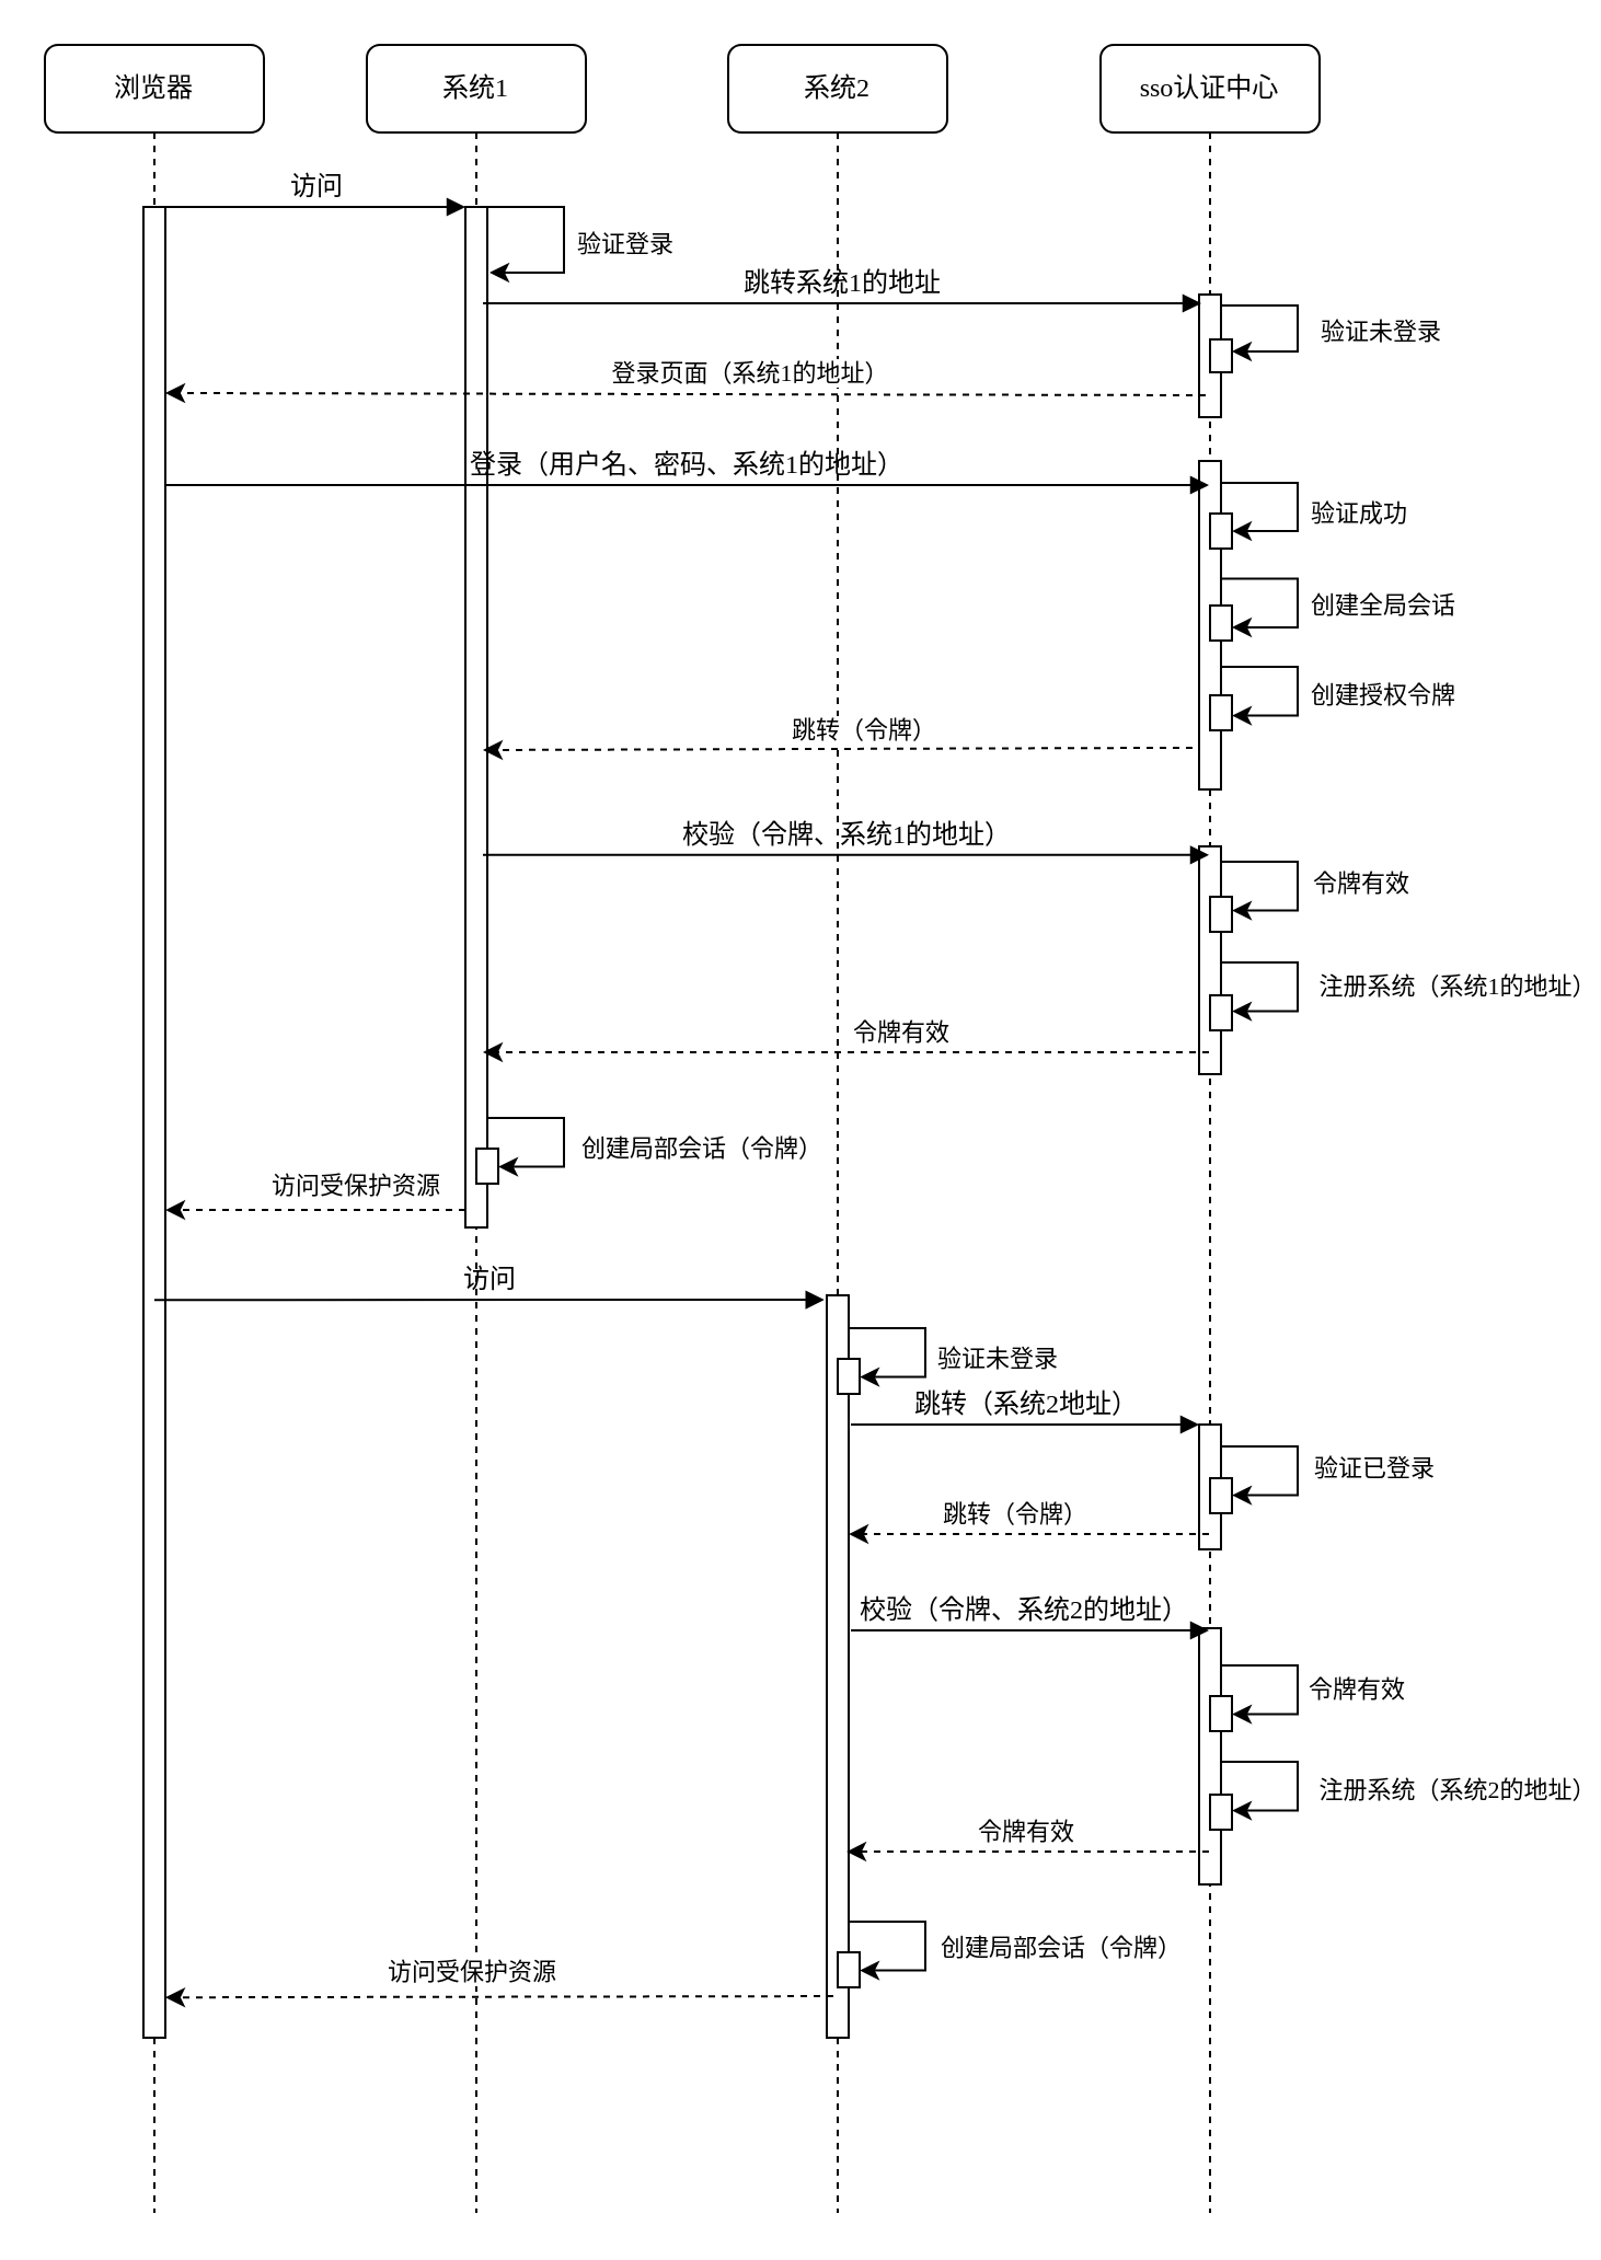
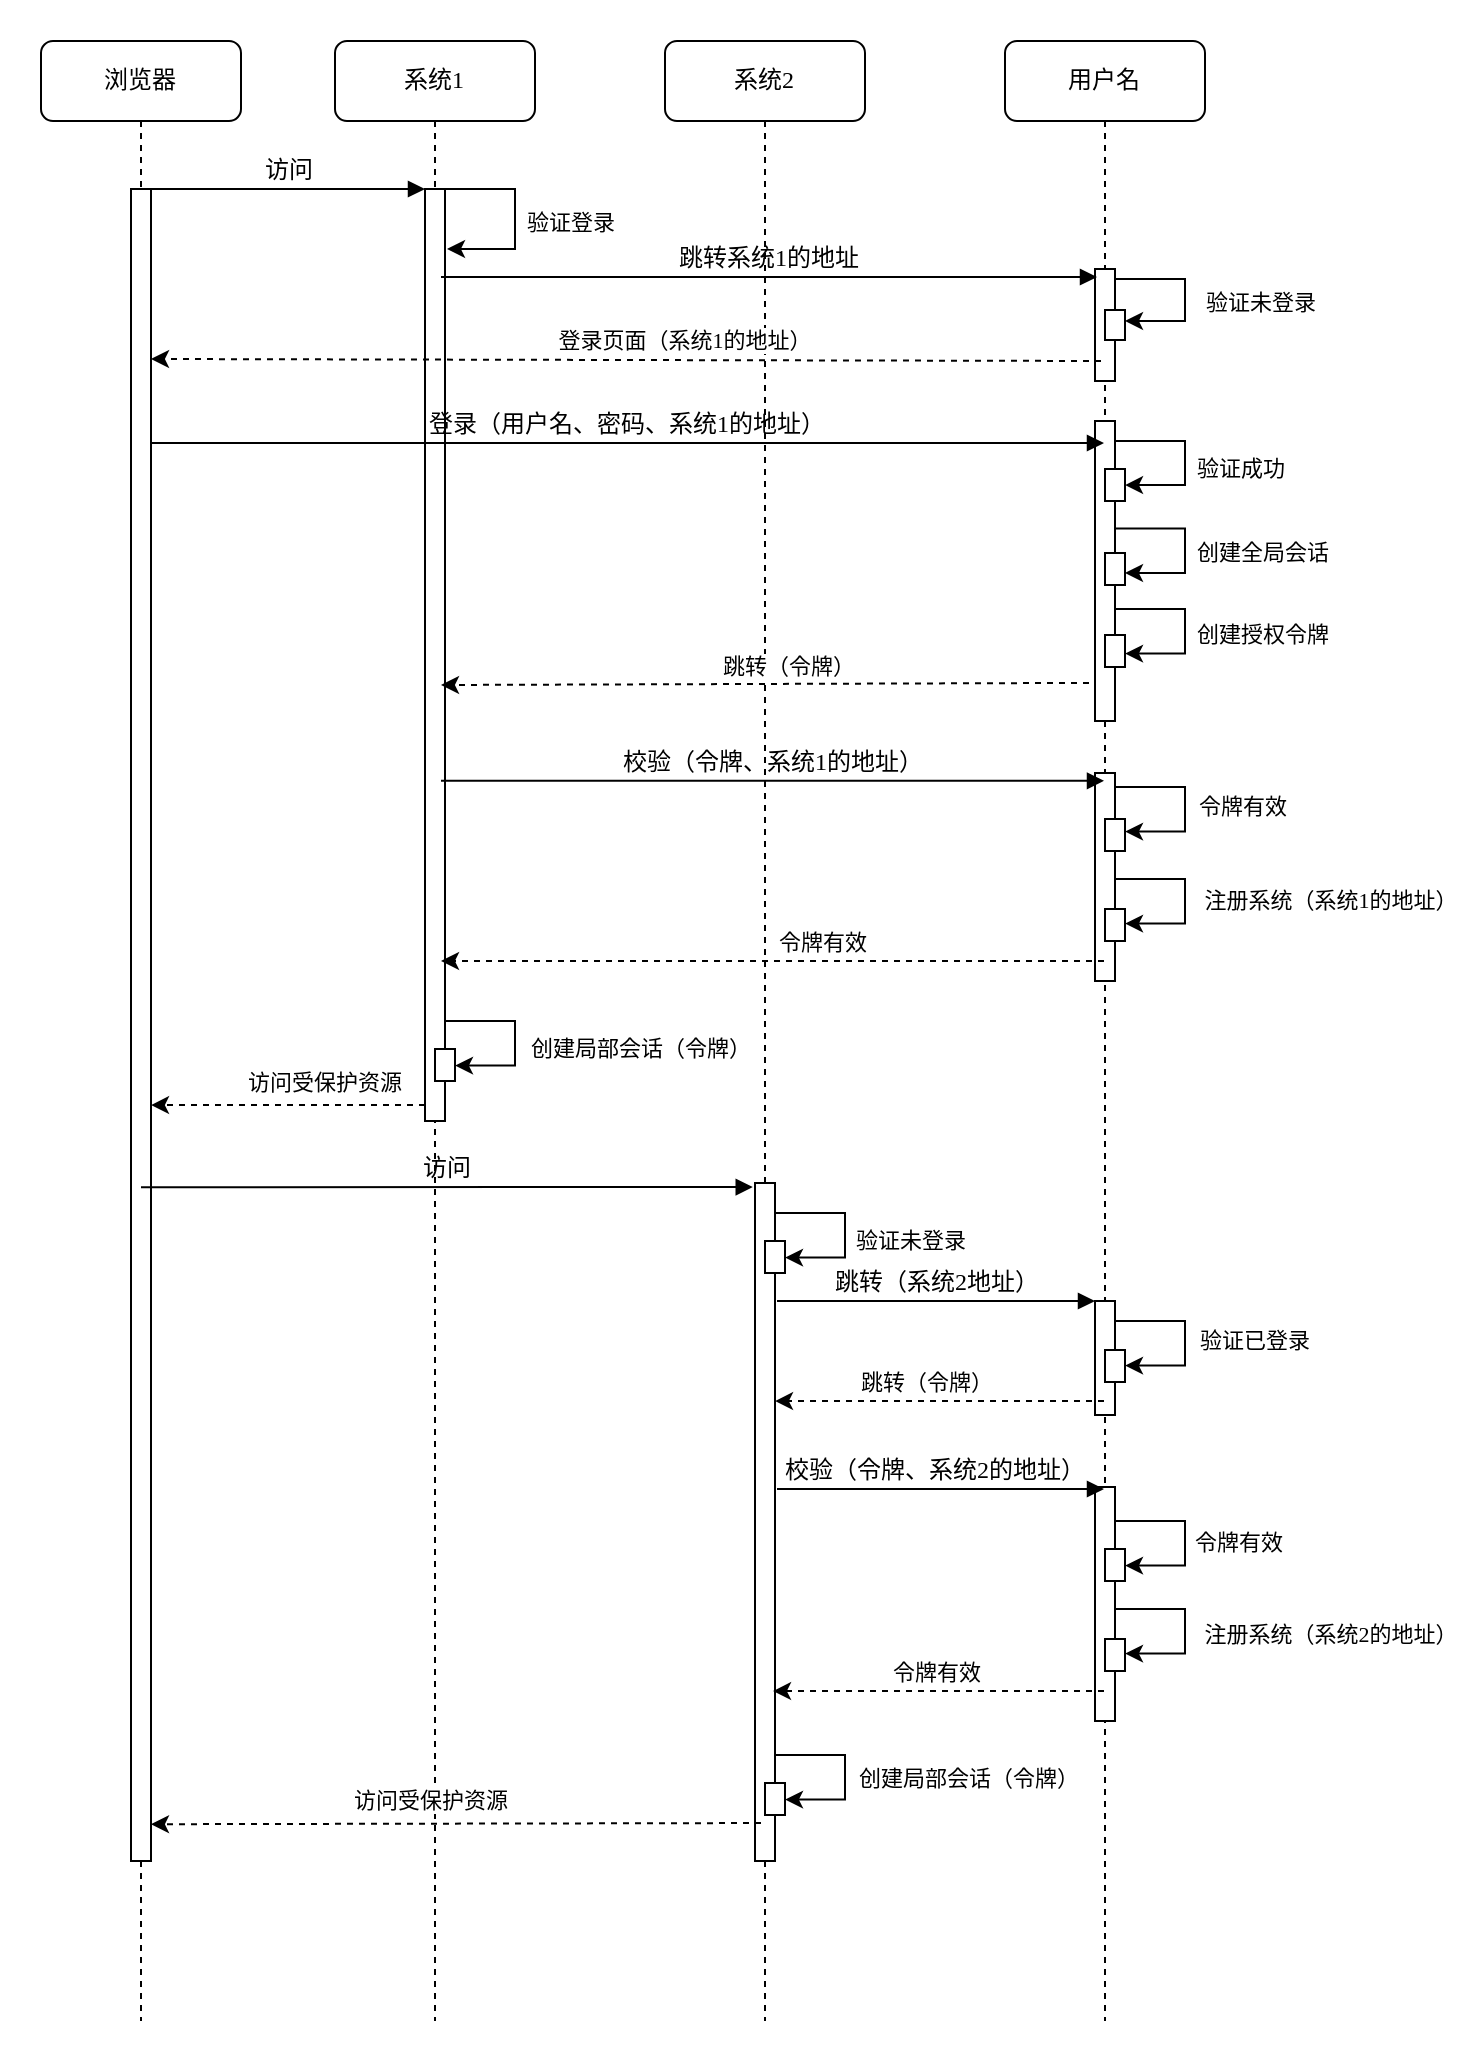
- <mxCell id="2" value="sso认证中心" style="shape=umlLifeline;perimeter=lifelinePerimeter;whiteSpace=wrap;html=1;container=1;collapsible=0;recursiveResize=0;outlineConnect=0;rounded=1;shadow=0;comic=0;labelBackgroundColor=none;strokeWidth=1;fontFamily=Verdana;fontSize=12;align=center;" vertex="1" parent="1"><mxGeometry x="502" y="20" width="100" height="990" as="geometry" /></mxCell>
+ <mxCell id="2" value="用户名" style="shape=umlLifeline;perimeter=lifelinePerimeter;whiteSpace=wrap;html=1;container=1;collapsible=0;recursiveResize=0;outlineConnect=0;rounded=1;shadow=0;comic=0;labelBackgroundColor=none;strokeWidth=1;fontFamily=Verdana;fontSize=12;align=center;" vertex="1" parent="1"><mxGeometry x="502" y="20" width="100" height="990" as="geometry" /></mxCell>
